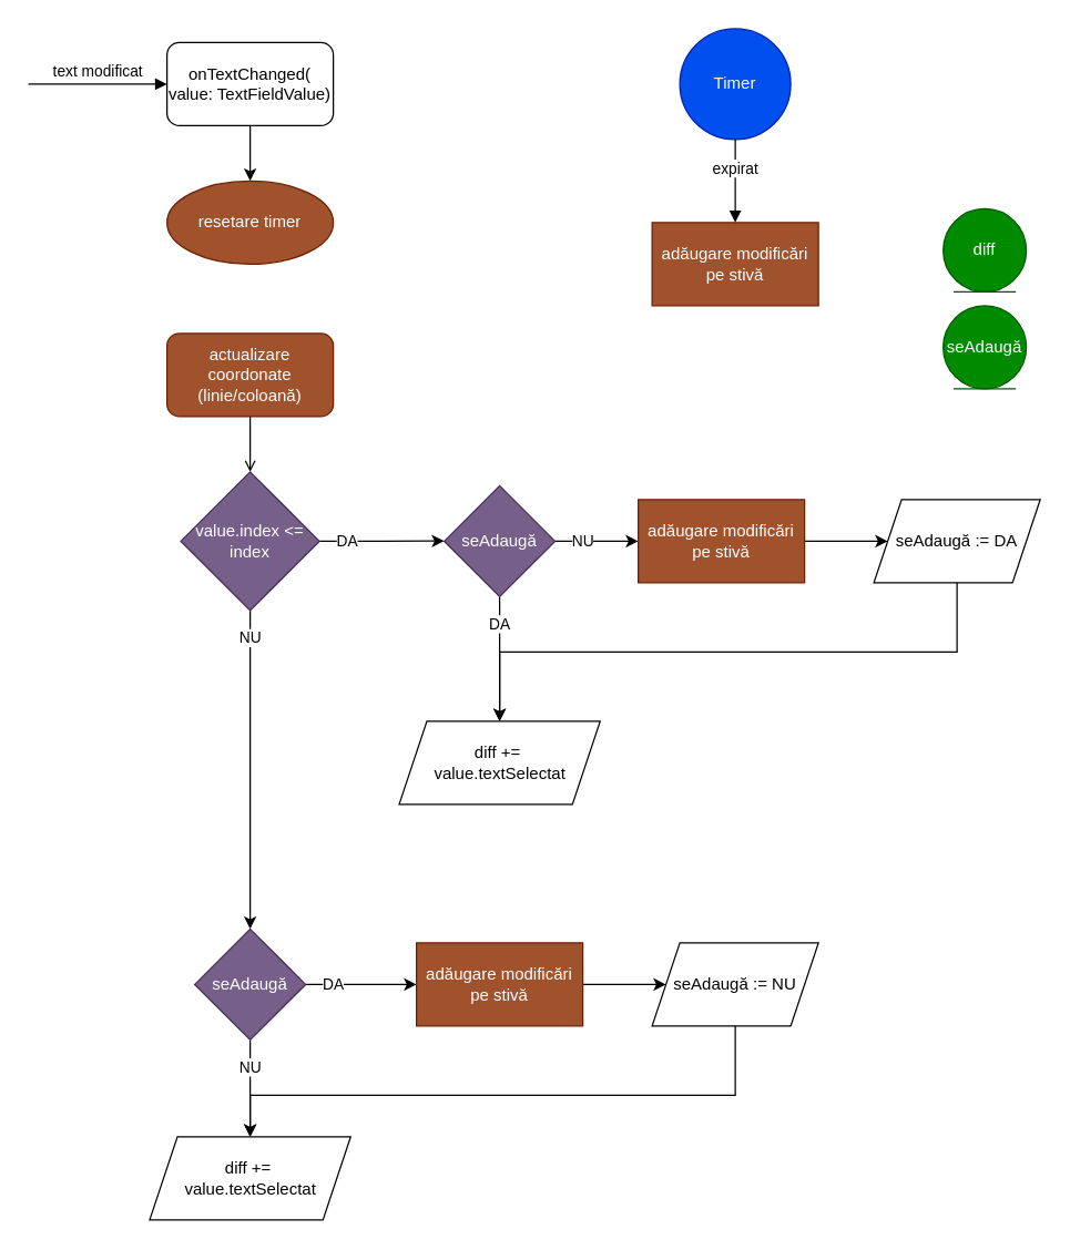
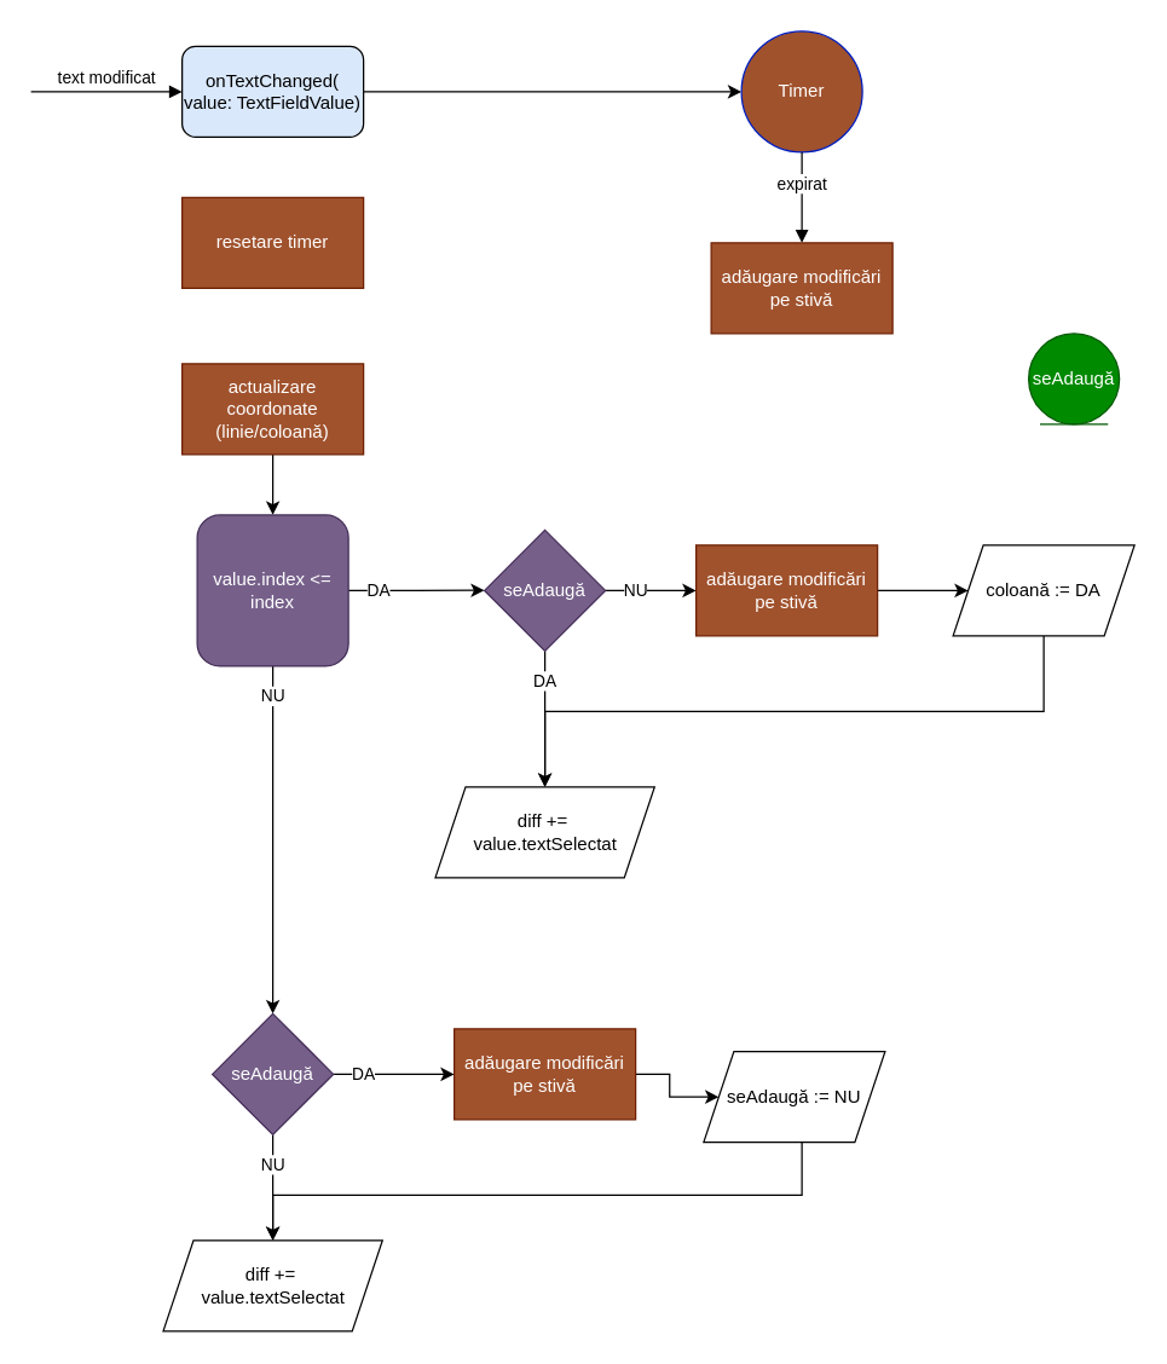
- <mxCell id="4" value="onTextChanged(&lt;div&gt;value: TextFieldValue)&lt;/div&gt;" style="rounded=1;whiteSpace=wrap;html=1;" vertex="1" parent="1"><mxGeometry x="120" y="30" width="120" height="60" as="geometry" /></mxCell>
+ <mxCell id="4" value="onTextChanged(&lt;div&gt;value: TextFieldValue)&lt;/div&gt;" style="rounded=1;whiteSpace=wrap;html=1;fillColor=#dae8fc;" vertex="1" parent="1"><mxGeometry x="120" y="30" width="120" height="60" as="geometry" /></mxCell>
- <mxCell id="5" value="Timer" style="ellipse;whiteSpace=wrap;html=1;aspect=fixed;fillColor=#0050ef;fontColor=#ffffff;strokeColor=#001DBC;" vertex="1" parent="1"><mxGeometry x="490" y="20" width="80" height="80" as="geometry" /></mxCell>
+ <mxCell id="5" value="Timer" style="ellipse;whiteSpace=wrap;html=1;aspect=fixed;fillColor=#a0522d;fontColor=#ffffff;strokeColor=#001DBC;" vertex="1" parent="1"><mxGeometry x="490" y="20" width="80" height="80" as="geometry" /></mxCell>
- <mxCell id="3" style="edgeStyle=orthogonalEdgeStyle;rounded=0;orthogonalLoop=1;jettySize=auto;html=1;entryX=0.5;entryY=0;entryDx=0;entryDy=0;" edge="1" parent="1" source="4" target="6"><mxGeometry relative="1" as="geometry" /></mxCell>
+ <mxCell id="3" style="edgeStyle=orthogonalEdgeStyle;rounded=0;orthogonalLoop=1;jettySize=auto;html=1;" edge="1" parent="1" source="4" target="5"><mxGeometry relative="1" as="geometry" /></mxCell>
- <mxCell id="6" value="resetare timer" style="ellipse;whiteSpace=wrap;html=1;fillColor=#a0522d;fontColor=#ffffff;strokeColor=#6D1F00;" vertex="1" parent="1"><mxGeometry x="120" y="130" width="120" height="60" as="geometry" /></mxCell>
+ <mxCell id="6" value="resetare timer" style="rounded=0;whiteSpace=wrap;html=1;fillColor=#a0522d;fontColor=#ffffff;strokeColor=#6D1F00;" vertex="1" parent="1"><mxGeometry x="120" y="130" width="120" height="60" as="geometry" /></mxCell>
- <mxCell id="9" value="diff" style="ellipse;shape=umlEntity;whiteSpace=wrap;html=1;fillColor=#008a00;fontColor=#ffffff;strokeColor=#005700;" vertex="1" parent="1"><mxGeometry x="680" y="150" width="60" height="60" as="geometry" /></mxCell>
- <mxCell id="8" value="actualizare coordonate (linie/coloană)" style="whiteSpace=wrap;html=1;fillColor=#a0522d;fontColor=#ffffff;strokeColor=#6D1F00;rounded=1;" vertex="1" parent="1"><mxGeometry x="120" y="240" width="120" height="60" as="geometry" /></mxCell>
+ <mxCell id="8" value="actualizare coordonate (linie/coloană)" style="rounded=0;whiteSpace=wrap;html=1;fillColor=#a0522d;fontColor=#ffffff;strokeColor=#6D1F00;" vertex="1" parent="1"><mxGeometry x="120" y="240" width="120" height="60" as="geometry" /></mxCell>
- <mxCell id="7" style="edgeStyle=orthogonalEdgeStyle;rounded=0;orthogonalLoop=1;jettySize=auto;html=1;endArrow=open;" edge="1" parent="1" source="8" target="12"><mxGeometry relative="1" as="geometry" /></mxCell>
+ <mxCell id="7" style="edgeStyle=orthogonalEdgeStyle;rounded=0;orthogonalLoop=1;jettySize=auto;html=1;" edge="1" parent="1" source="8" target="12"><mxGeometry relative="1" as="geometry" /></mxCell>
- <mxCell id="12" value="value.index &amp;lt;= index" style="rhombus;whiteSpace=wrap;html=1;fillColor=#76608a;fontColor=#ffffff;strokeColor=#432D57;" vertex="1" parent="1"><mxGeometry x="130" y="340" width="100" height="100" as="geometry" /></mxCell>
+ <mxCell id="12" value="value.index &amp;lt;= index" style="whiteSpace=wrap;html=1;fillColor=#76608a;fontColor=#ffffff;strokeColor=#432D57;rounded=1;" vertex="1" parent="1"><mxGeometry x="130" y="340" width="100" height="100" as="geometry" /></mxCell>
- <mxCell id="20" value="seAdaugă := DA" style="shape=parallelogram;perimeter=parallelogramPerimeter;whiteSpace=wrap;html=1;fixedSize=1;" vertex="1" parent="1"><mxGeometry x="630" y="360" width="120" height="60" as="geometry" /></mxCell>
+ <mxCell id="20" value="coloană := DA" style="shape=parallelogram;perimeter=parallelogramPerimeter;whiteSpace=wrap;html=1;fixedSize=1;" vertex="1" parent="1"><mxGeometry x="630" y="360" width="120" height="60" as="geometry" /></mxCell>
- <mxCell id="30" value="seAdaugă := NU" style="shape=parallelogram;perimeter=parallelogramPerimeter;whiteSpace=wrap;html=1;fixedSize=1;" vertex="1" parent="1"><mxGeometry x="470" y="680" width="120" height="60" as="geometry" /></mxCell>
+ <mxCell id="30" value="seAdaugă := NU" style="shape=parallelogram;perimeter=parallelogramPerimeter;whiteSpace=wrap;html=1;fixedSize=1;" vertex="1" parent="1"><mxGeometry x="465" y="695" width="120" height="60" as="geometry" /></mxCell>
